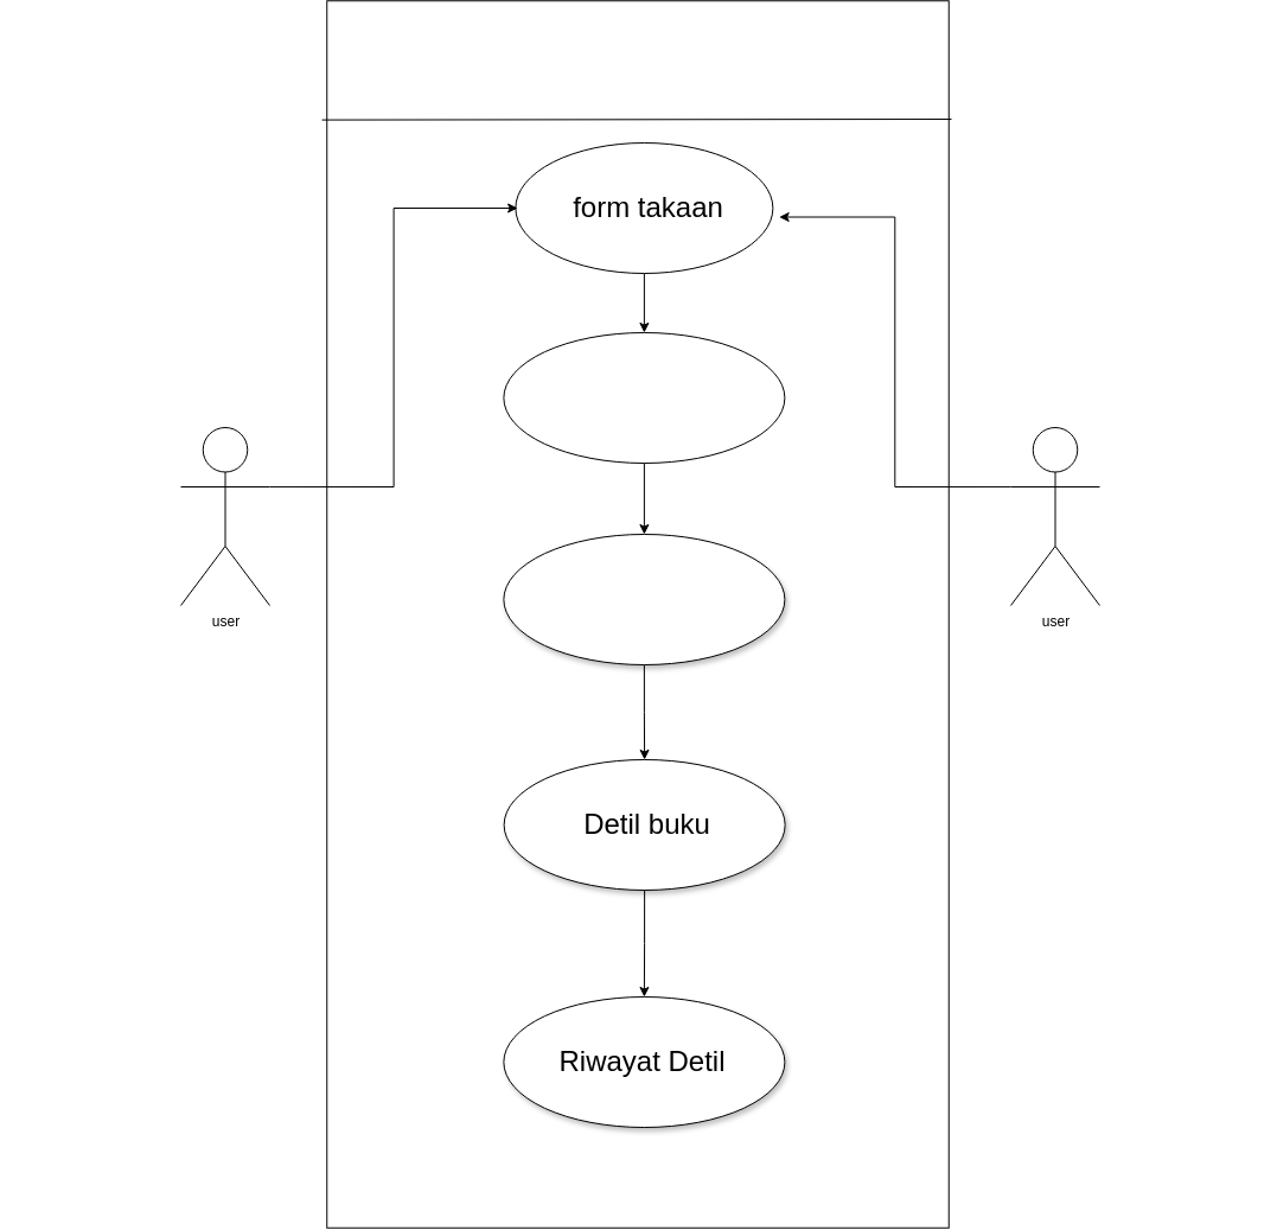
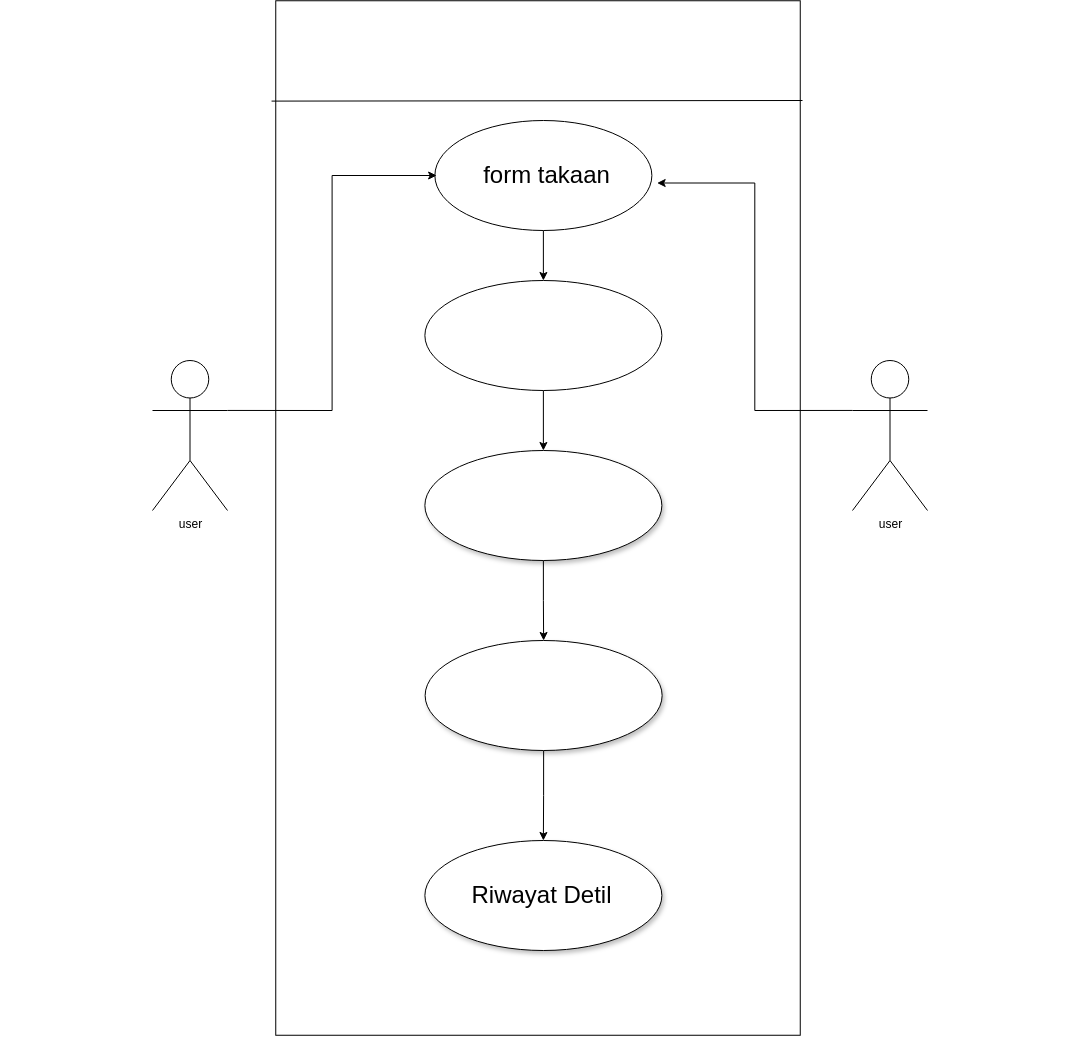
- <mxCell id="15" value="&lt;span style=&quot;font-size: 24px;&quot;&gt;Detil buku&lt;/span&gt;" style="text;html=1;strokeColor=none;fillColor=none;align=center;verticalAlign=middle;whiteSpace=wrap;rounded=0;" vertex="1" parent="1"><mxGeometry x="434.88" y="600" width="220.5" height="30" as="geometry" /></mxCell>
